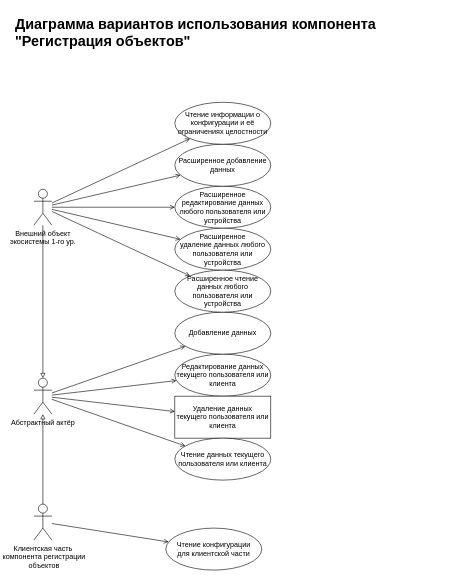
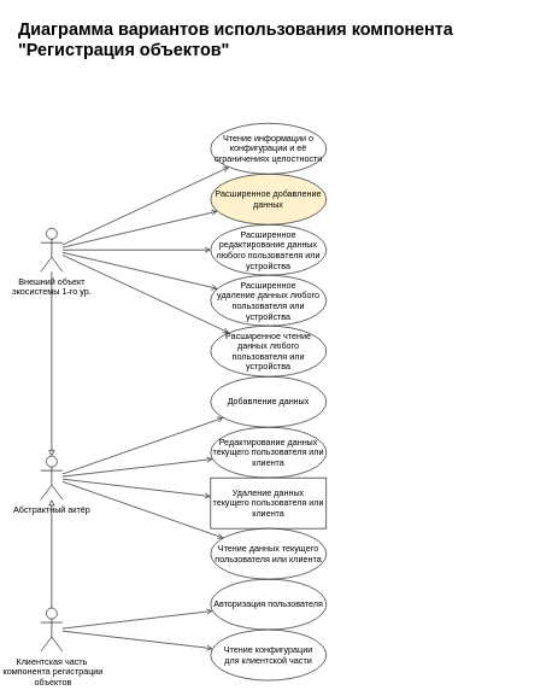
- <mxCell id="7" value="Расширенное добавление данных" style="ellipse;whiteSpace=wrap;html=1;" parent="1" vertex="1"><mxGeometry x="291" y="240" width="160" height="70" as="geometry" /></mxCell>
+ <mxCell id="7" value="Расширенное добавление данных" style="ellipse;whiteSpace=wrap;html=1;fillColor=#fff2cc;" parent="1" vertex="1"><mxGeometry x="291" y="240" width="160" height="70" as="geometry" /></mxCell>
+ <mxCell id="2" value="Авторизация пользователя" style="ellipse;whiteSpace=wrap;html=1;" parent="1" vertex="1"><mxGeometry x="291" y="800" width="160" height="70" as="geometry" /></mxCell>
+ <mxCell id="9" style="edgeStyle=none;rounded=0;orthogonalLoop=1;jettySize=auto;html=1;endArrow=open;endFill=0;" parent="1" source="28" target="2" edge="1"><mxGeometry relative="1" as="geometry"><mxPoint x="116" y="1189" as="sourcePoint" /><mxPoint x="176" y="1189" as="targetPoint" /></mxGeometry></mxCell>
- <mxCell id="21" value="&lt;font style=&quot;vertical-align: inherit;&quot;&gt;&lt;font style=&quot;vertical-align: inherit;&quot;&gt;Чтение конфигурации&lt;br&gt;для клиентской части&lt;br&gt;&lt;/font&gt;&lt;/font&gt;" style="ellipse;whiteSpace=wrap;html=1;" parent="1" vertex="1"><mxGeometry x="276" y="880" width="160" height="70" as="geometry" /></mxCell>
+ <mxCell id="21" value="&lt;font style=&quot;vertical-align: inherit;&quot;&gt;&lt;font style=&quot;vertical-align: inherit;&quot;&gt;Чтение конфигурации&lt;br&gt;для клиентской части&lt;br&gt;&lt;/font&gt;&lt;/font&gt;" style="ellipse;whiteSpace=wrap;html=1;" parent="1" vertex="1"><mxGeometry x="291" y="870" width="160" height="70" as="geometry" /></mxCell>
